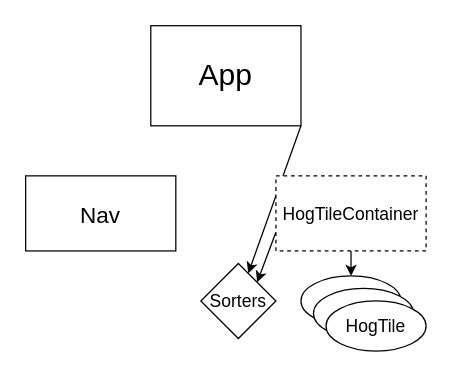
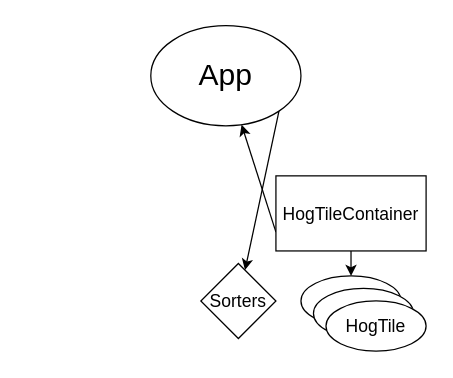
- <mxCell id="3" value="&lt;font style=&quot;font-size: 24px&quot;&gt;App&lt;/font&gt;" style="whiteSpace=wrap;html=1;rounded=0;" parent="1" vertex="1"><mxGeometry x="120" y="20" width="120" height="80" as="geometry" /></mxCell>
+ <mxCell id="3" value="&lt;font style=&quot;font-size: 24px&quot;&gt;App&lt;/font&gt;" style="ellipse;whiteSpace=wrap;html=1;" parent="1" vertex="1"><mxGeometry x="120" y="20" width="120" height="80" as="geometry" /></mxCell>
- <mxCell id="4" value="&lt;font style=&quot;font-size: 18px&quot;&gt;Nav&lt;/font&gt;" style="whiteSpace=wrap;html=1;fontSize=24;" parent="1" vertex="1"><mxGeometry x="20" y="140" width="120" height="60" as="geometry" /></mxCell>
- <mxCell id="7" value="&lt;font style=&quot;font-size: 14px&quot;&gt;HogTileContainer&lt;/font&gt;" style="whiteSpace=wrap;html=1;fontSize=18;dashed=1;" parent="1" vertex="1"><mxGeometry x="220" y="140" width="120" height="60" as="geometry" /></mxCell>
+ <mxCell id="7" value="&lt;font style=&quot;font-size: 14px&quot;&gt;HogTileContainer&lt;/font&gt;" style="whiteSpace=wrap;html=1;fontSize=18;" parent="1" vertex="1"><mxGeometry x="220" y="140" width="120" height="60" as="geometry" /></mxCell>
- <mxCell id="6" style="edgeStyle=none;html=1;exitX=0;exitY=0.75;exitDx=0;exitDy=0;entryX=1;entryY=0;entryDx=0;entryDy=0;fontSize=14;" edge="1" parent="1" source="7" target="11"><mxGeometry relative="1" as="geometry" /></mxCell>
+ <mxCell id="6" style="edgeStyle=none;html=1;exitX=0;exitY=0.75;exitDx=0;exitDy=0;fontSize=14;" edge="1" parent="1" source="7" target="3"><mxGeometry relative="1" as="geometry" /></mxCell>
